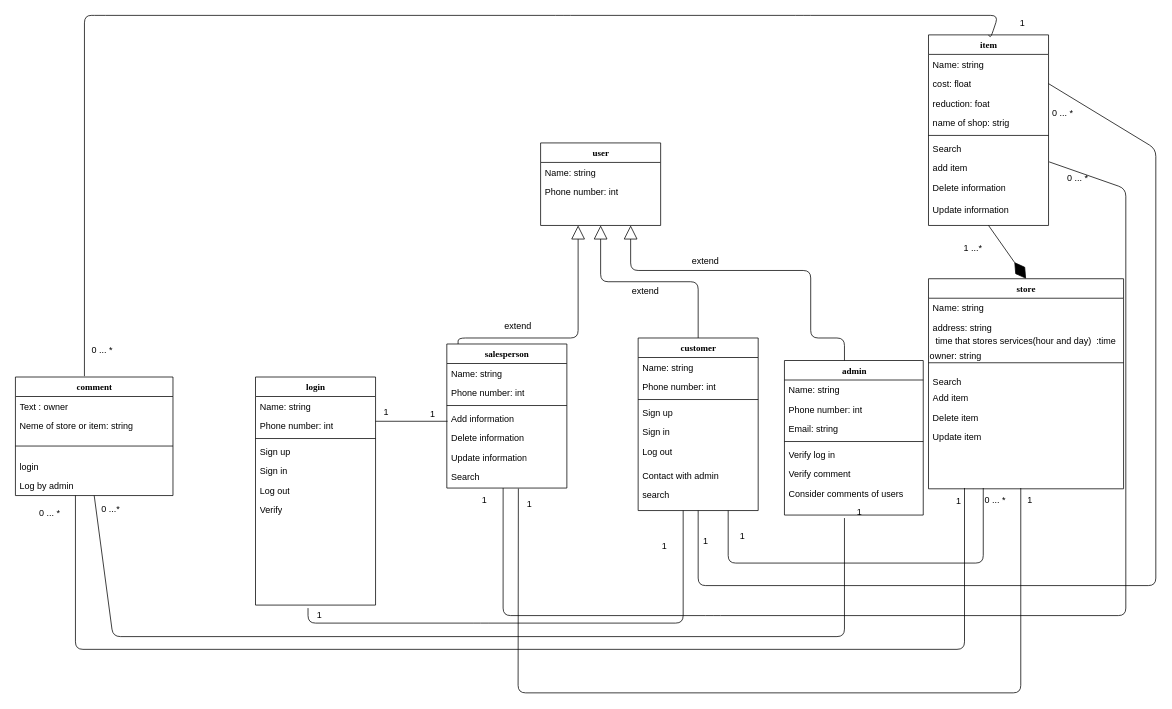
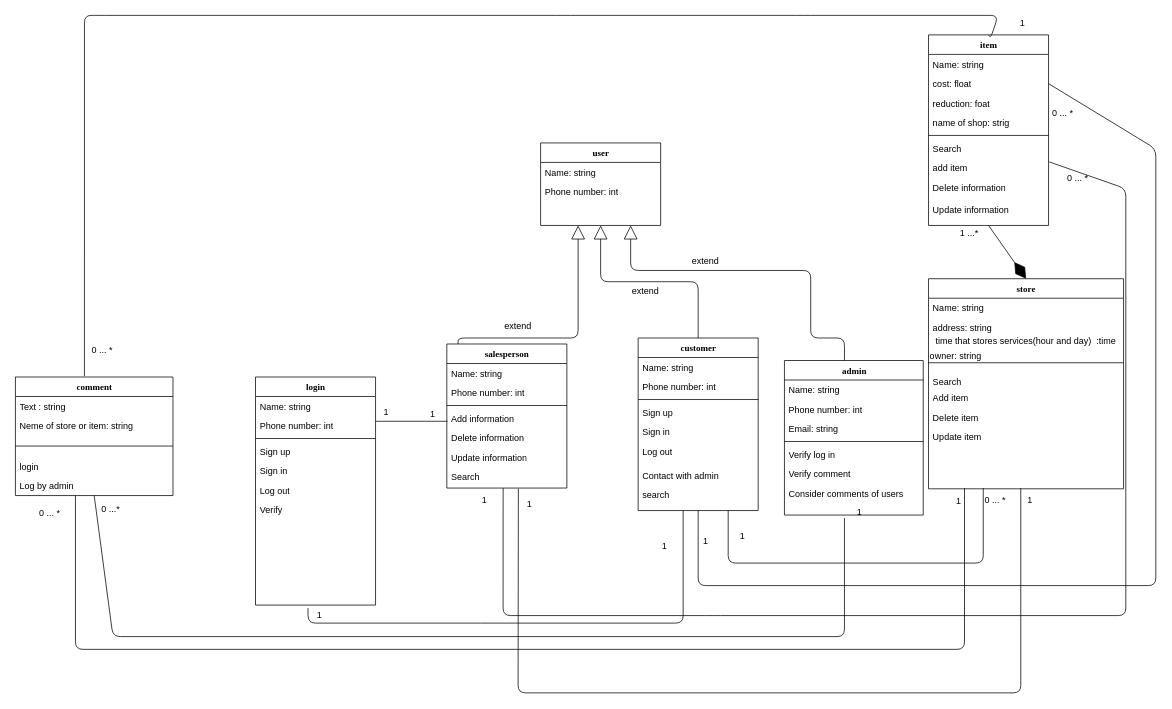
- <mxCell id="67" value="1 ...*" style="text;html=1;resizable=0;points=[];autosize=1;align=left;verticalAlign=top;spacingTop=-4;" parent="1" vertex="1"><mxGeometry x="1282" y="320" width="40" height="20" as="geometry" /></mxCell>
+ <mxCell id="67" value="1 ...*" style="text;html=1;resizable=0;points=[];autosize=1;align=left;verticalAlign=top;spacingTop=-4;" parent="1" vertex="1"><mxGeometry x="1277" y="300" width="40" height="20" as="geometry" /></mxCell>
- <mxCell id="6" value="Text : owner" style="text;html=1;strokeColor=none;fillColor=none;align=left;verticalAlign=top;spacingLeft=4;spacingRight=4;whiteSpace=wrap;overflow=hidden;rotatable=0;points=[[0,0.5],[1,0.5]];portConstraint=eastwest;" parent="5" vertex="1"><mxGeometry y="26" width="210" height="26" as="geometry" /></mxCell>
+ <mxCell id="6" value="Text : string" style="text;html=1;strokeColor=none;fillColor=none;align=left;verticalAlign=top;spacingLeft=4;spacingRight=4;whiteSpace=wrap;overflow=hidden;rotatable=0;points=[[0,0.5],[1,0.5]];portConstraint=eastwest;" parent="5" vertex="1"><mxGeometry y="26" width="210" height="26" as="geometry" /></mxCell>
